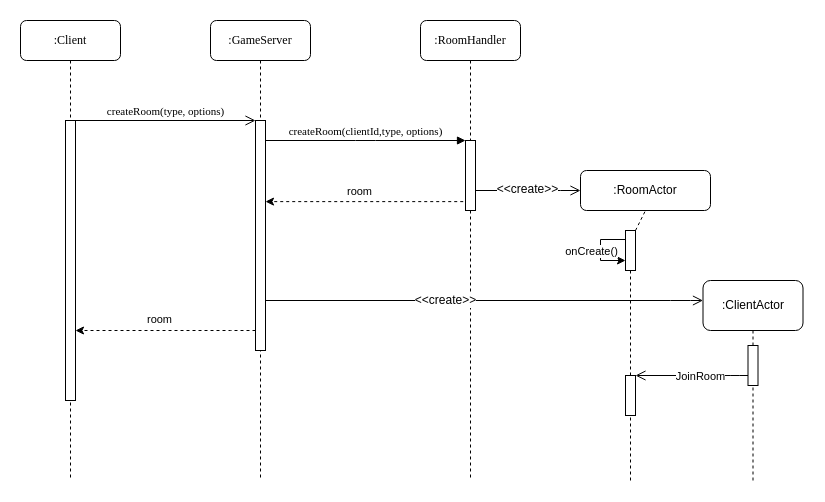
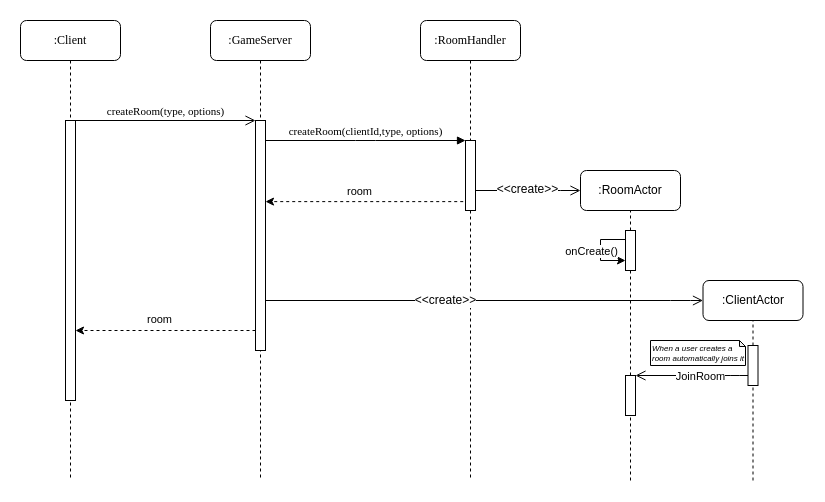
- <mxCell id="13" value=":RoomActor" style="rounded=1;whiteSpace=wrap;html=1;" vertex="1" parent="1"><mxGeometry x="580" y="170" width="130" height="40" as="geometry" /></mxCell>
+ <mxCell id="13" value=":RoomActor" style="rounded=1;whiteSpace=wrap;html=1;" vertex="1" parent="1"><mxGeometry x="580" y="170" width="100" height="40" as="geometry" /></mxCell>
- <mxCell id="21" value=":ClientActor" style="rounded=1;whiteSpace=wrap;html=1;" vertex="1" parent="1"><mxGeometry x="702.5" y="280" width="100" height="50" as="geometry" /></mxCell>
+ <mxCell id="21" value=":ClientActor" style="rounded=1;whiteSpace=wrap;html=1;" vertex="1" parent="1"><mxGeometry x="702.5" y="280" width="100" height="40" as="geometry" /></mxCell>
+ <mxCell id="33" value="When a user creates a room automatically joins it" style="shape=note;whiteSpace=wrap;html=1;backgroundOutline=1;darkOpacity=0.05;fontSize=8;size=6;align=left;fontStyle=2" vertex="1" parent="1"><mxGeometry x="650" y="340" width="95" height="25" as="geometry" /></mxCell>
